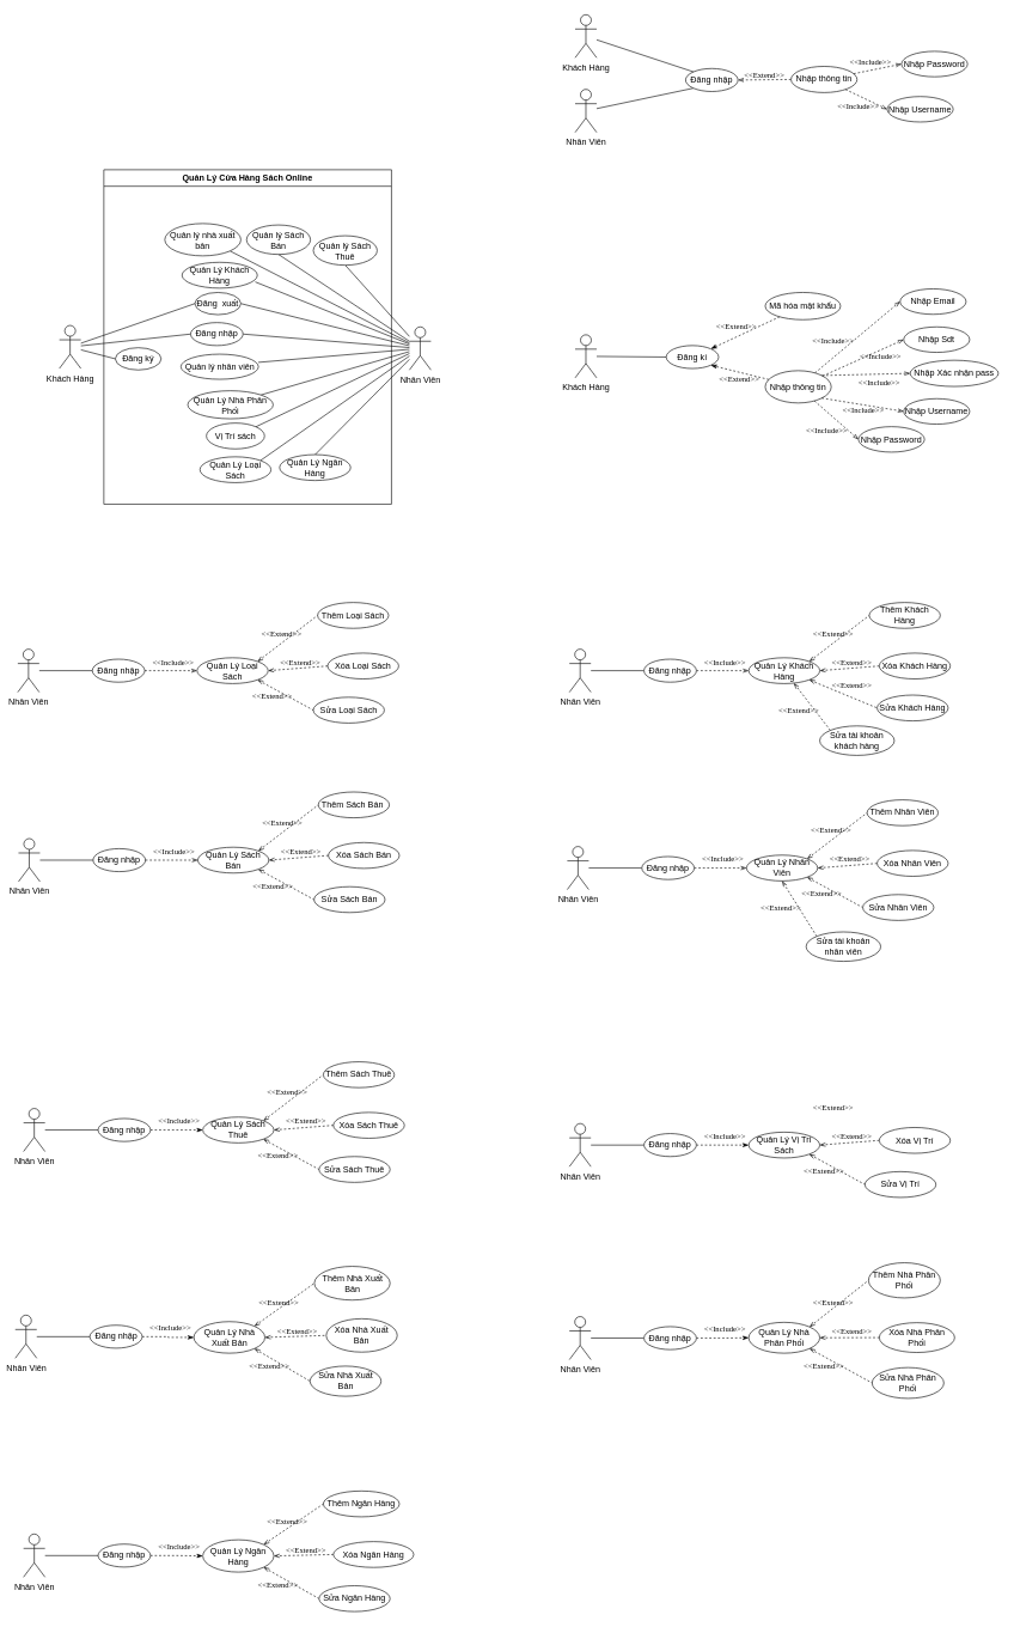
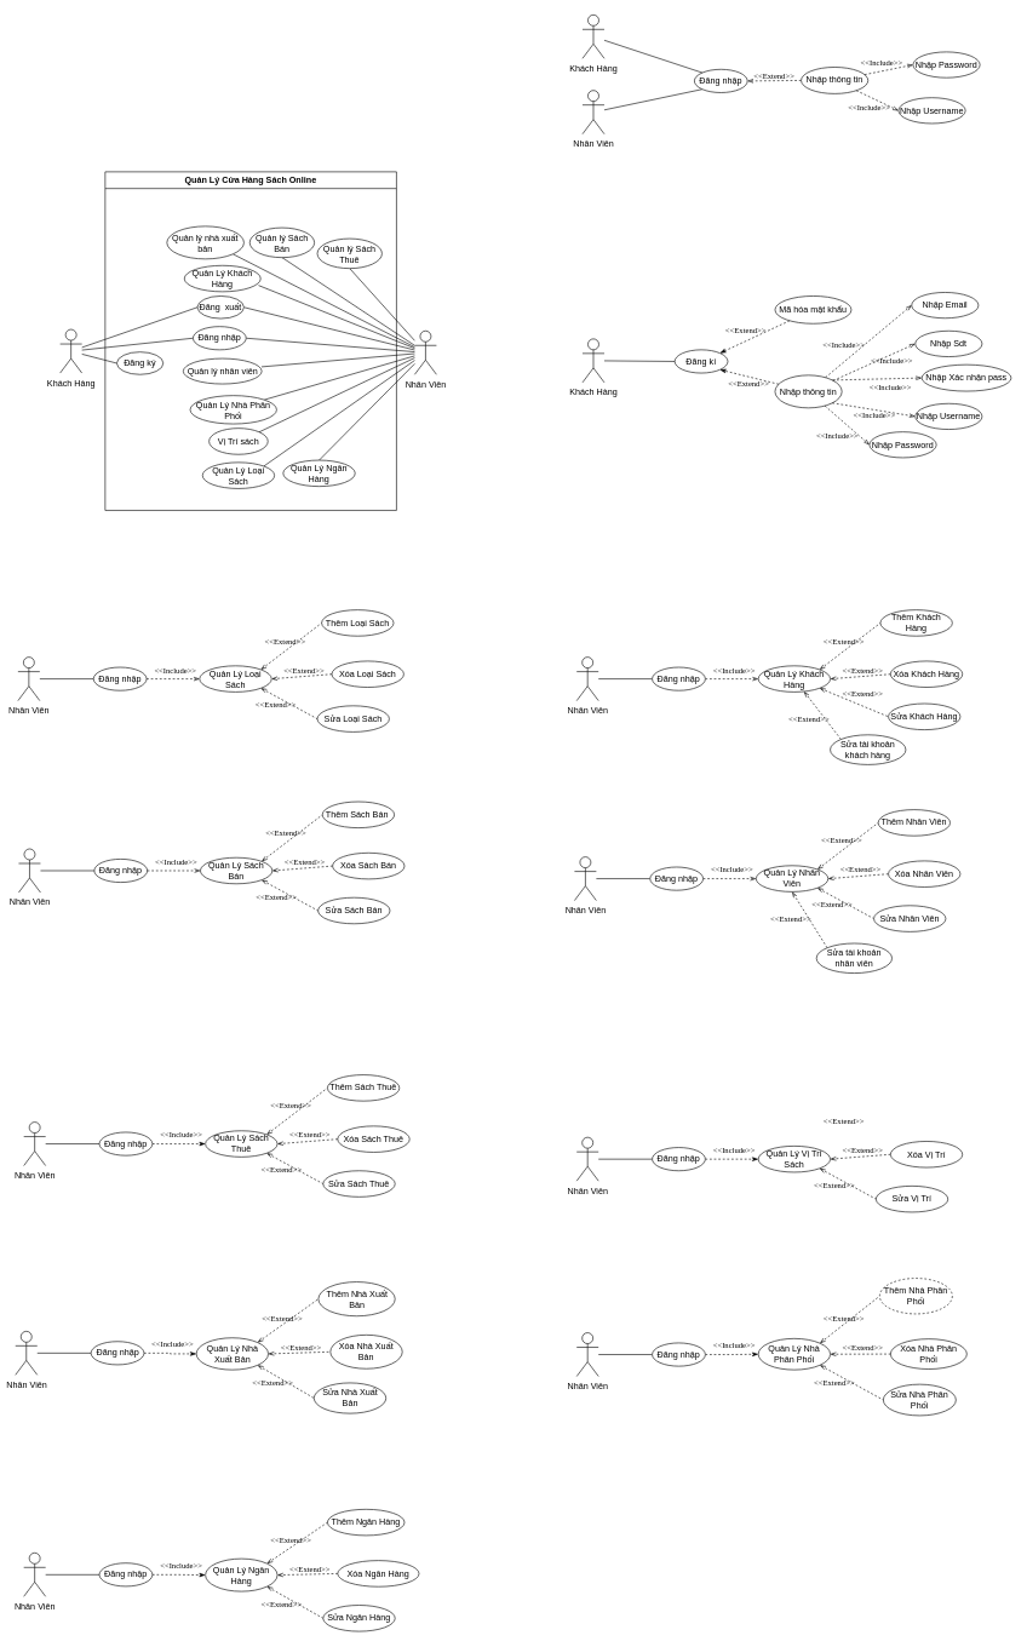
- <mxCell id="159" value="Thêm Nhà Phân Phối" style="ellipse;whiteSpace=wrap;html=1;" parent="1" vertex="1"><mxGeometry x="1210" y="1759" width="100" height="49" as="geometry" /></mxCell>
+ <mxCell id="159" value="Thêm Nhà Phân Phối" style="ellipse;whiteSpace=wrap;html=1;dashed=1;" parent="1" vertex="1"><mxGeometry x="1210" y="1759" width="100" height="49" as="geometry" /></mxCell>
